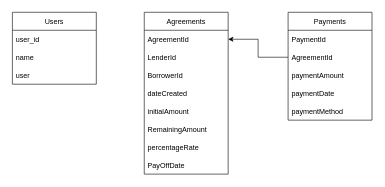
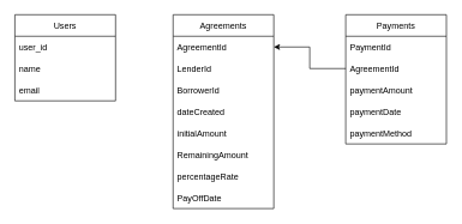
- <mxCell id="5" value="user" style="text;strokeColor=none;fillColor=none;align=left;verticalAlign=middle;spacingLeft=4;spacingRight=4;overflow=hidden;points=[[0,0.5],[1,0.5]];portConstraint=eastwest;rotatable=0;" vertex="1" parent="2"><mxGeometry y="90" width="140" height="30" as="geometry" /></mxCell>
+ <mxCell id="5" value="email" style="text;strokeColor=none;fillColor=none;align=left;verticalAlign=middle;spacingLeft=4;spacingRight=4;overflow=hidden;points=[[0,0.5],[1,0.5]];portConstraint=eastwest;rotatable=0;" vertex="1" parent="2"><mxGeometry y="90" width="140" height="30" as="geometry" /></mxCell>
